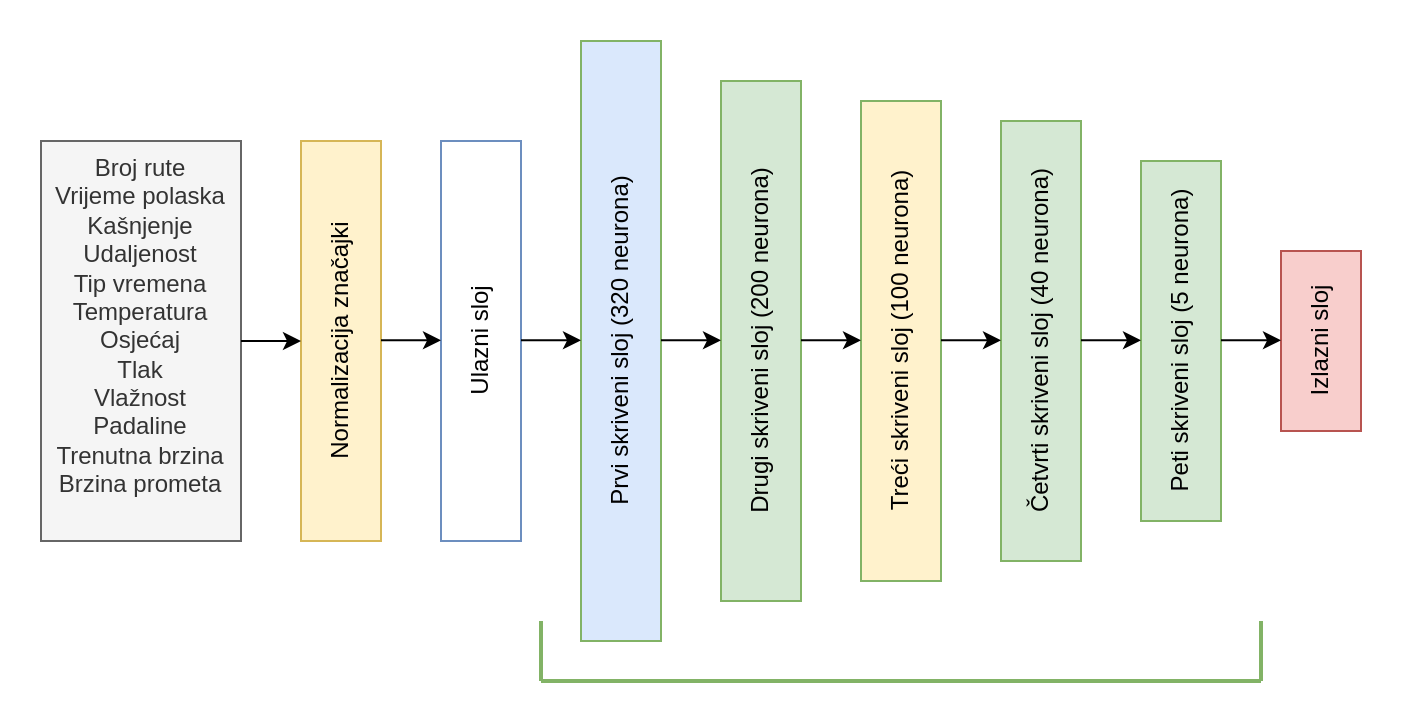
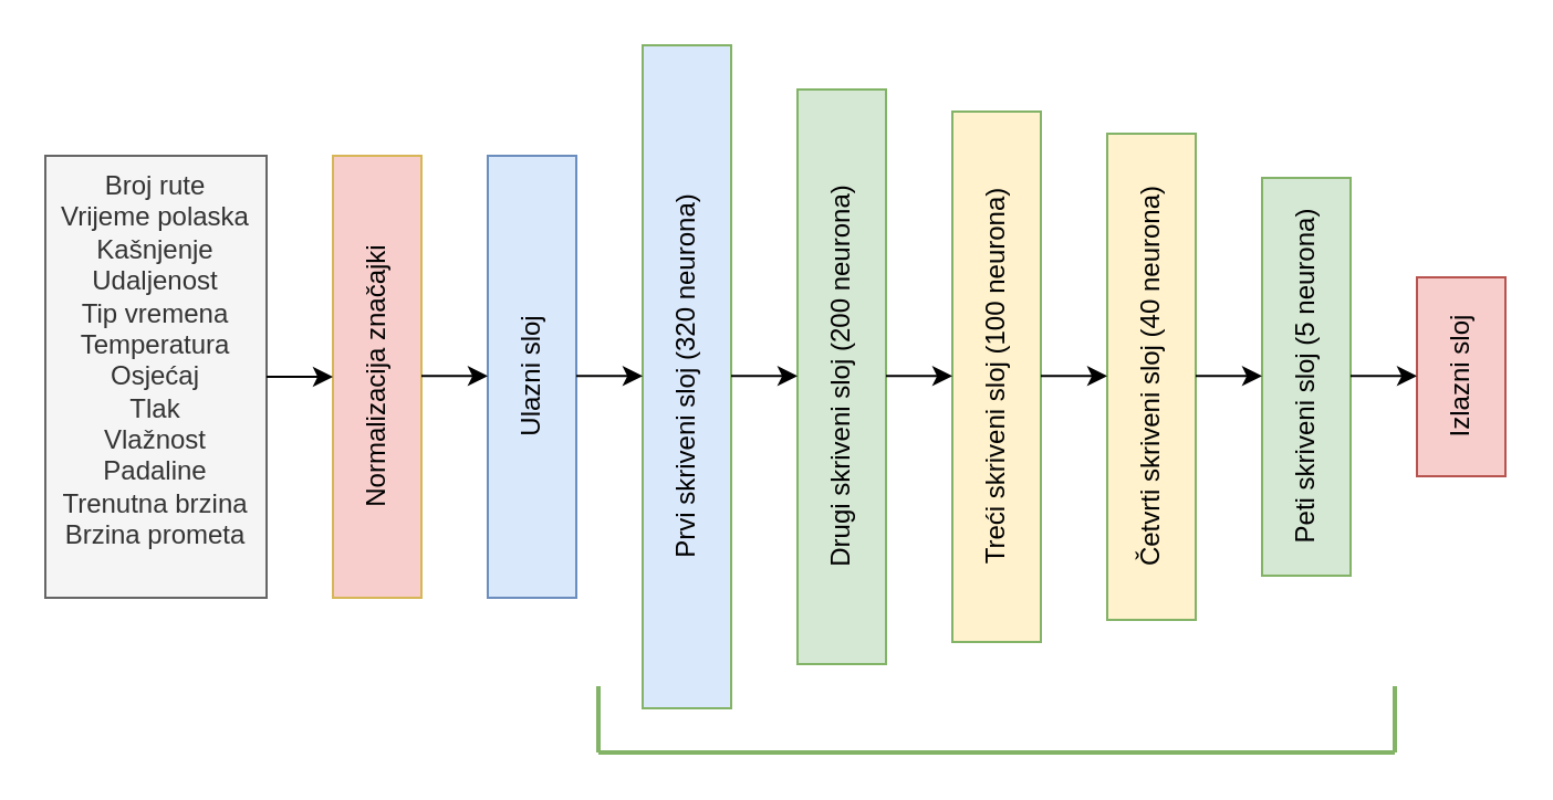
- <mxCell id="3" value="Normalizacija značajki" style="rounded=0;whiteSpace=wrap;html=1;horizontal=0;fillColor=#fff2cc;strokeColor=#d6b656;" vertex="1" parent="1"><mxGeometry x="150" y="70" width="40" height="200" as="geometry" /></mxCell>
+ <mxCell id="3" value="Normalizacija značajki" style="rounded=0;whiteSpace=wrap;html=1;horizontal=0;fillColor=#f8cecc;strokeColor=#d6b656;" vertex="1" parent="1"><mxGeometry x="150" y="70" width="40" height="200" as="geometry" /></mxCell>
- <mxCell id="5" value="Ulazni sloj" style="rounded=0;whiteSpace=wrap;html=1;fillColor=#ffffff;strokeColor=#6c8ebf;horizontal=0;" vertex="1" parent="1"><mxGeometry x="220" y="70" width="40" height="200" as="geometry" /></mxCell>
+ <mxCell id="5" value="Ulazni sloj" style="rounded=0;whiteSpace=wrap;html=1;fillColor=#dae8fc;strokeColor=#6c8ebf;horizontal=0;" vertex="1" parent="1"><mxGeometry x="220" y="70" width="40" height="200" as="geometry" /></mxCell>
- <mxCell id="9" value="Četvrti skriveni sloj (40 neurona)" style="rounded=0;whiteSpace=wrap;html=1;horizontal=0;fillColor=#d5e8d4;strokeColor=#82b366;" vertex="1" parent="1"><mxGeometry x="500" y="60" width="40" height="220" as="geometry" /></mxCell>
+ <mxCell id="9" value="Četvrti skriveni sloj (40 neurona)" style="rounded=0;whiteSpace=wrap;html=1;horizontal=0;fillColor=#fff2cc;strokeColor=#82b366;" vertex="1" parent="1"><mxGeometry x="500" y="60" width="40" height="220" as="geometry" /></mxCell>
